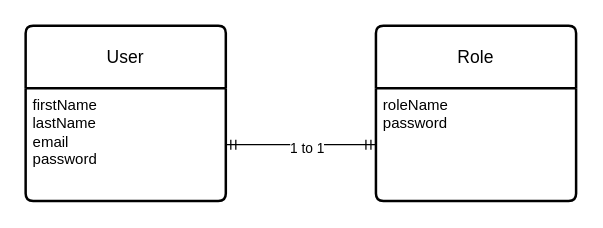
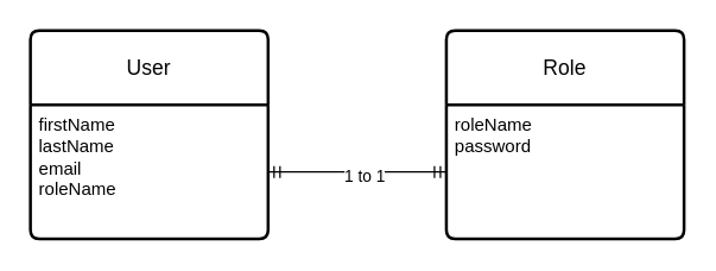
- <mxCell id="3" value="firstName&lt;br&gt;lastName&lt;br&gt;email&lt;br&gt;password" style="align=left;strokeColor=none;fillColor=none;spacingLeft=4;fontSize=12;verticalAlign=top;resizable=0;rotatable=0;part=1;html=1;" vertex="1" parent="2"><mxGeometry y="50" width="160" height="90" as="geometry" /></mxCell>
+ <mxCell id="3" value="firstName&lt;br&gt;lastName&lt;br&gt;email&lt;br&gt;roleName" style="align=left;strokeColor=none;fillColor=none;spacingLeft=4;fontSize=12;verticalAlign=top;resizable=0;rotatable=0;part=1;html=1;" vertex="1" parent="2"><mxGeometry y="50" width="160" height="90" as="geometry" /></mxCell>
